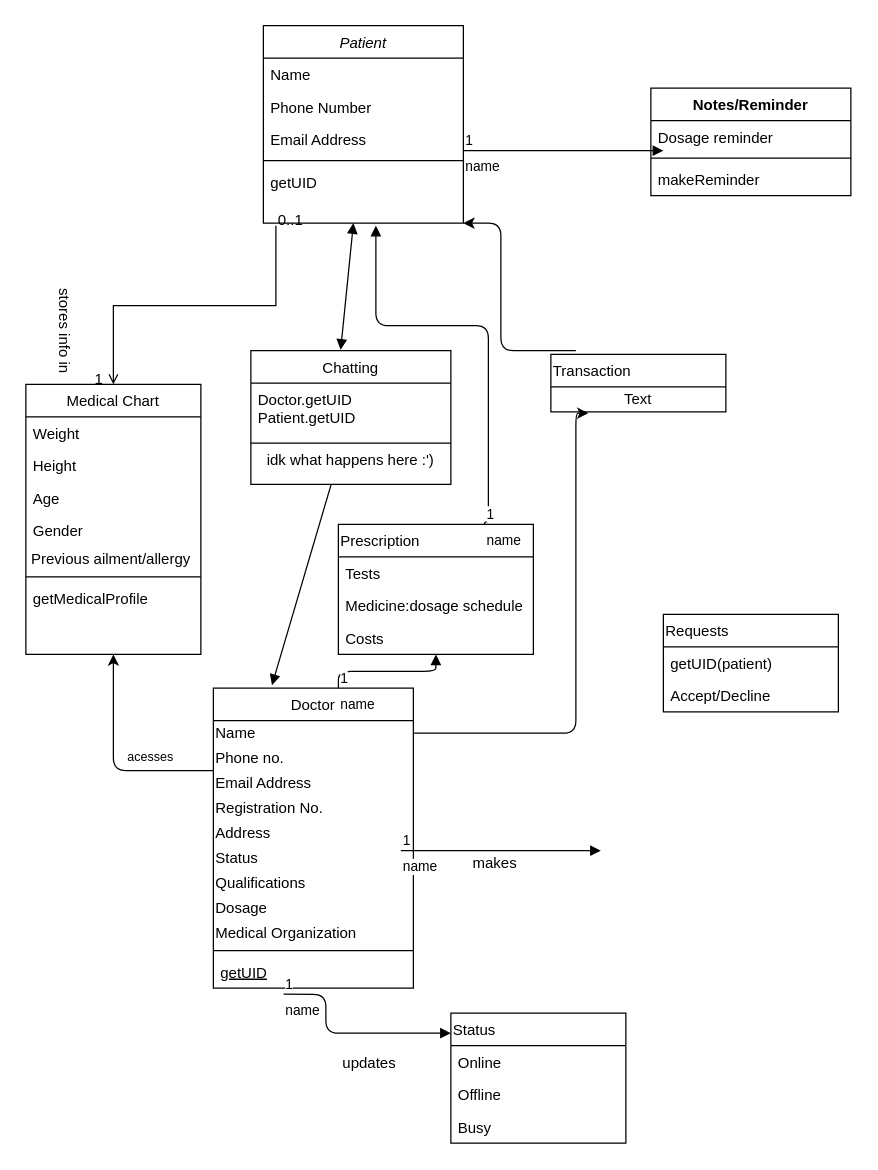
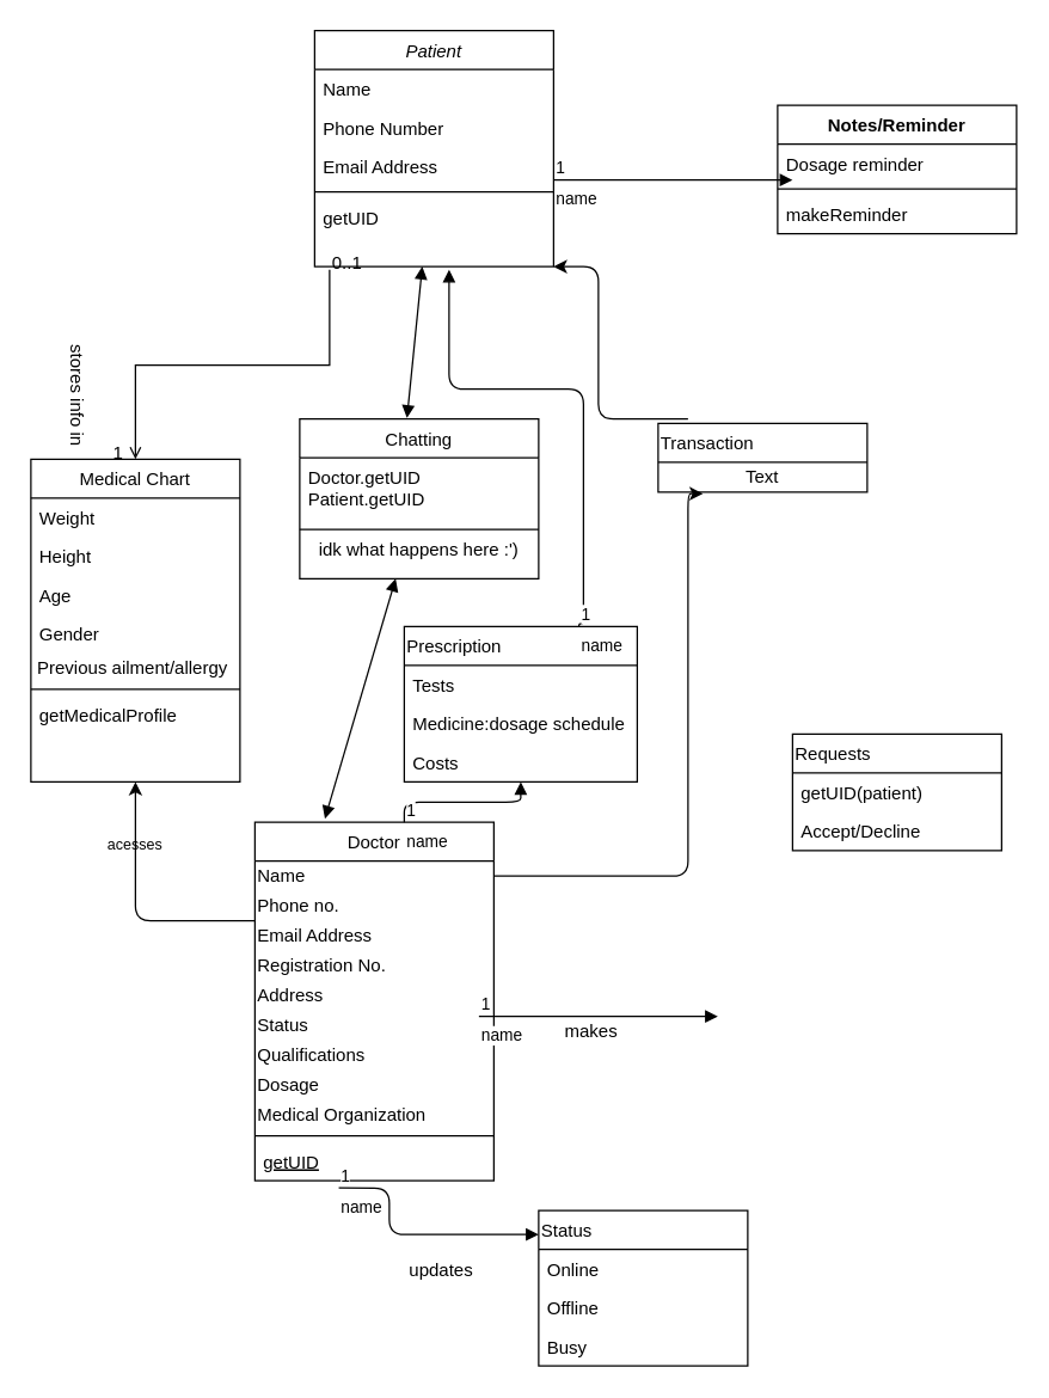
- <mxCell id="44" value="" style="endArrow=none;startArrow=block;endFill=1;startFill=1;html=1;exitX=0.293;exitY=-0.01;exitDx=0;exitDy=0;exitPerimeter=0;" edge="1" parent="1" source="8" target="22"><mxGeometry width="160" relative="1" as="geometry"><mxPoint x="210" y="540" as="sourcePoint" /><mxPoint x="270" y="390" as="targetPoint" /></mxGeometry></mxCell>
+ <mxCell id="44" value="" style="endArrow=block;startArrow=block;endFill=1;startFill=1;html=1;exitX=0.293;exitY=-0.01;exitDx=0;exitDy=0;exitPerimeter=0;" edge="1" parent="1" source="8" target="22"><mxGeometry width="160" relative="1" as="geometry"><mxPoint x="210" y="540" as="sourcePoint" /><mxPoint x="270" y="390" as="targetPoint" /></mxGeometry></mxCell>
- <mxCell id="39" value="&lt;font style=&quot;font-size: 10px&quot;&gt;acesses&lt;/font&gt;" style="text;html=1;strokeColor=none;fillColor=none;align=center;verticalAlign=middle;whiteSpace=wrap;rounded=0;" vertex="1" parent="1"><mxGeometry x="100" y="595" width="40" height="20" as="geometry" /></mxCell>
+ <mxCell id="39" value="&lt;font style=&quot;font-size: 10px&quot;&gt;acesses&lt;/font&gt;" style="text;html=1;strokeColor=none;fillColor=none;align=center;verticalAlign=middle;whiteSpace=wrap;rounded=0;" vertex="1" parent="1"><mxGeometry x="70" y="555" width="40" height="20" as="geometry" /></mxCell>
